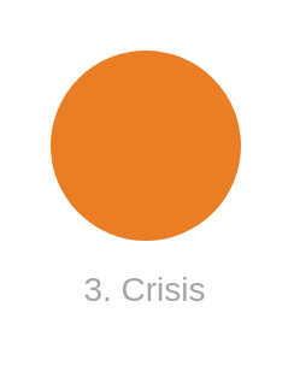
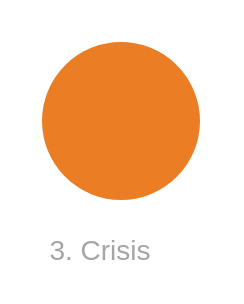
- <mxCell id="3" value="3. Crisis" style="rounded=0;whiteSpace=wrap;html=1;strokeColor=none;fontSize=14;fontColor=#a5a5a5;fillColor=none;" parent="1" vertex="1"><mxGeometry x="20" y="110" width="80" height="20" as="geometry" /></mxCell>
+ <mxCell id="3" value="3. Crisis" style="rounded=0;whiteSpace=wrap;html=1;strokeColor=none;fontSize=14;fontColor=#a5a5a5;fillColor=none;" parent="1" vertex="1"><mxGeometry x="10" y="115" width="80" height="20" as="geometry" /></mxCell>
